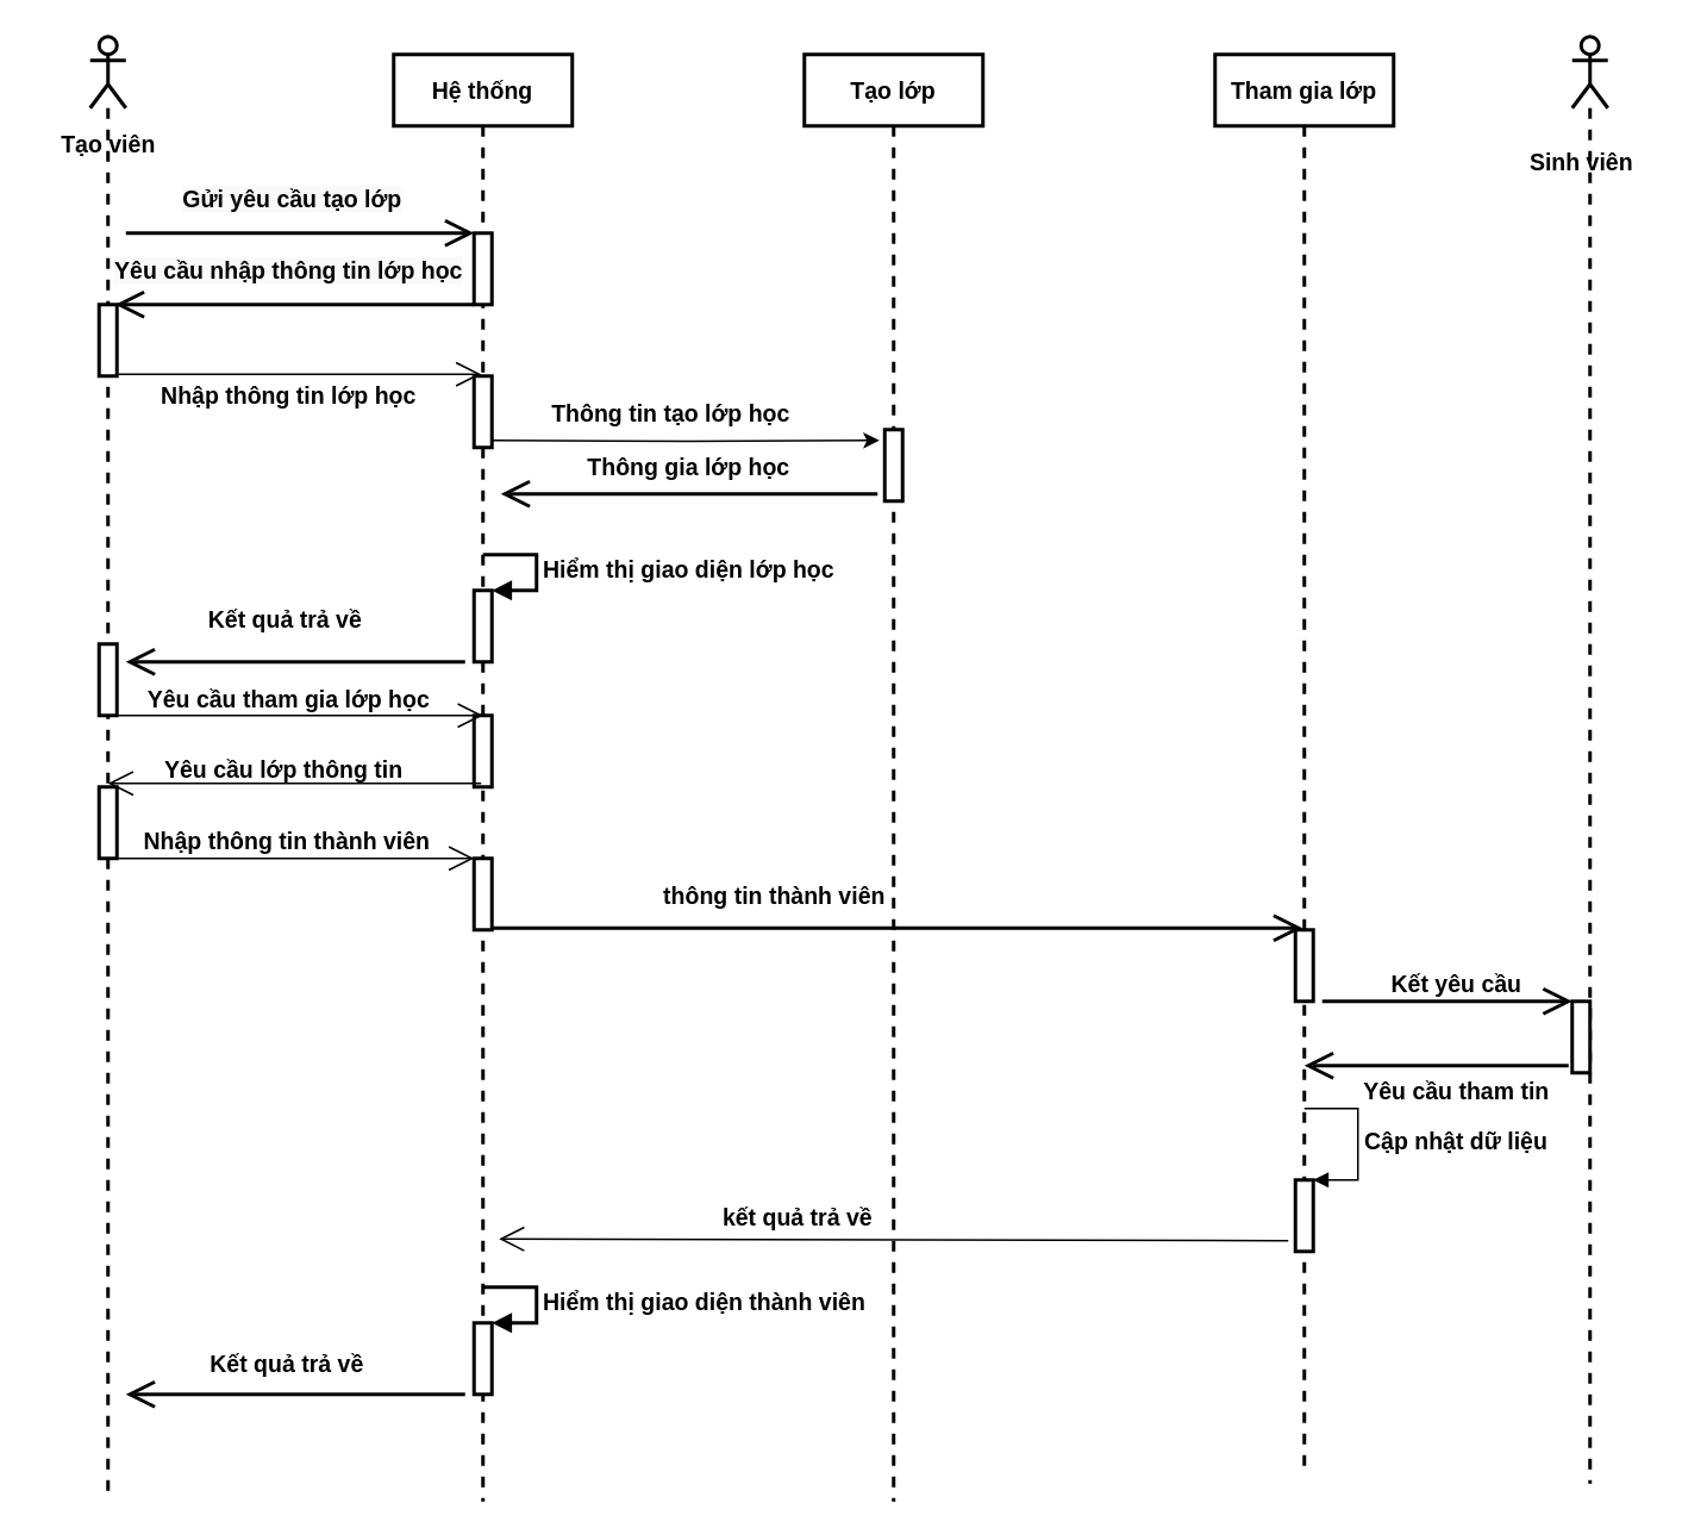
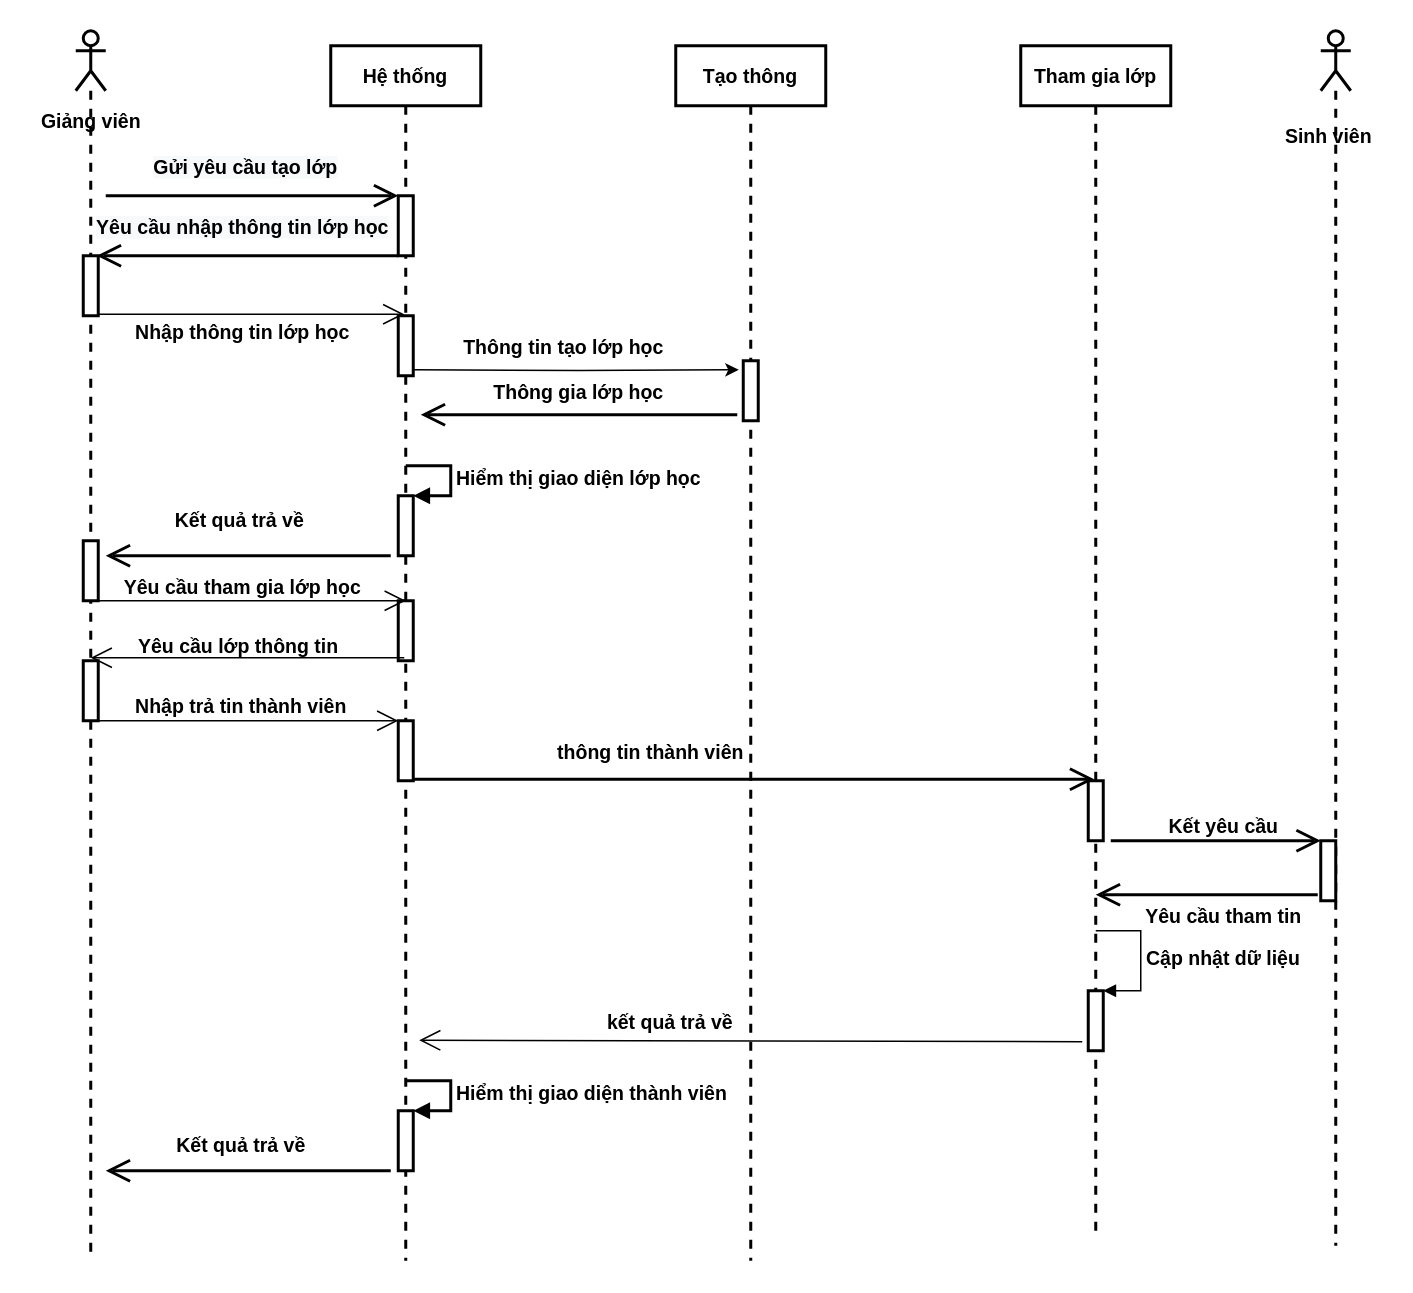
- <mxCell id="16" value="Tạo lớp" style="shape=umlLifeline;perimeter=lifelinePerimeter;whiteSpace=wrap;html=1;container=1;collapsible=0;recursiveResize=0;outlineConnect=0;strokeWidth=2;fontSize=13;fontStyle=1" vertex="1" parent="1"><mxGeometry x="450" y="30" width="100" height="810" as="geometry" /></mxCell>
+ <mxCell id="16" value="Tạo thông" style="shape=umlLifeline;perimeter=lifelinePerimeter;whiteSpace=wrap;html=1;container=1;collapsible=0;recursiveResize=0;outlineConnect=0;strokeWidth=2;fontSize=13;fontStyle=1" vertex="1" parent="1"><mxGeometry x="450" y="30" width="100" height="810" as="geometry" /></mxCell>
- <mxCell id="26" value="&lt;span style=&quot;font-size: 13px;&quot;&gt;Tạo viên&lt;/span&gt;" style="text;html=1;align=center;verticalAlign=middle;resizable=0;points=[];autosize=1;strokeColor=none;fillColor=none;fontSize=13;fontStyle=1" vertex="1" parent="1"><mxGeometry x="20" y="70" width="80" height="20" as="geometry" /></mxCell>
+ <mxCell id="26" value="&lt;span style=&quot;font-size: 13px;&quot;&gt;Giảng viên&lt;/span&gt;" style="text;html=1;align=center;verticalAlign=middle;resizable=0;points=[];autosize=1;strokeColor=none;fillColor=none;fontSize=13;fontStyle=1" vertex="1" parent="1"><mxGeometry x="20" y="70" width="80" height="20" as="geometry" /></mxCell>
- <mxCell id="44" value="Nhập thông tin thành viên" style="text;html=1;align=center;verticalAlign=middle;resizable=0;points=[];autosize=1;strokeColor=none;fillColor=none;fontSize=13;fontStyle=1;strokeWidth=2;" vertex="1" parent="1"><mxGeometry x="70" y="460" width="180" height="20" as="geometry" /></mxCell>
+ <mxCell id="44" value="Nhập trả tin thành viên" style="text;html=1;align=center;verticalAlign=middle;resizable=0;points=[];autosize=1;strokeColor=none;fillColor=none;fontSize=13;fontStyle=1;strokeWidth=2;" vertex="1" parent="1"><mxGeometry x="70" y="460" width="180" height="20" as="geometry" /></mxCell>
